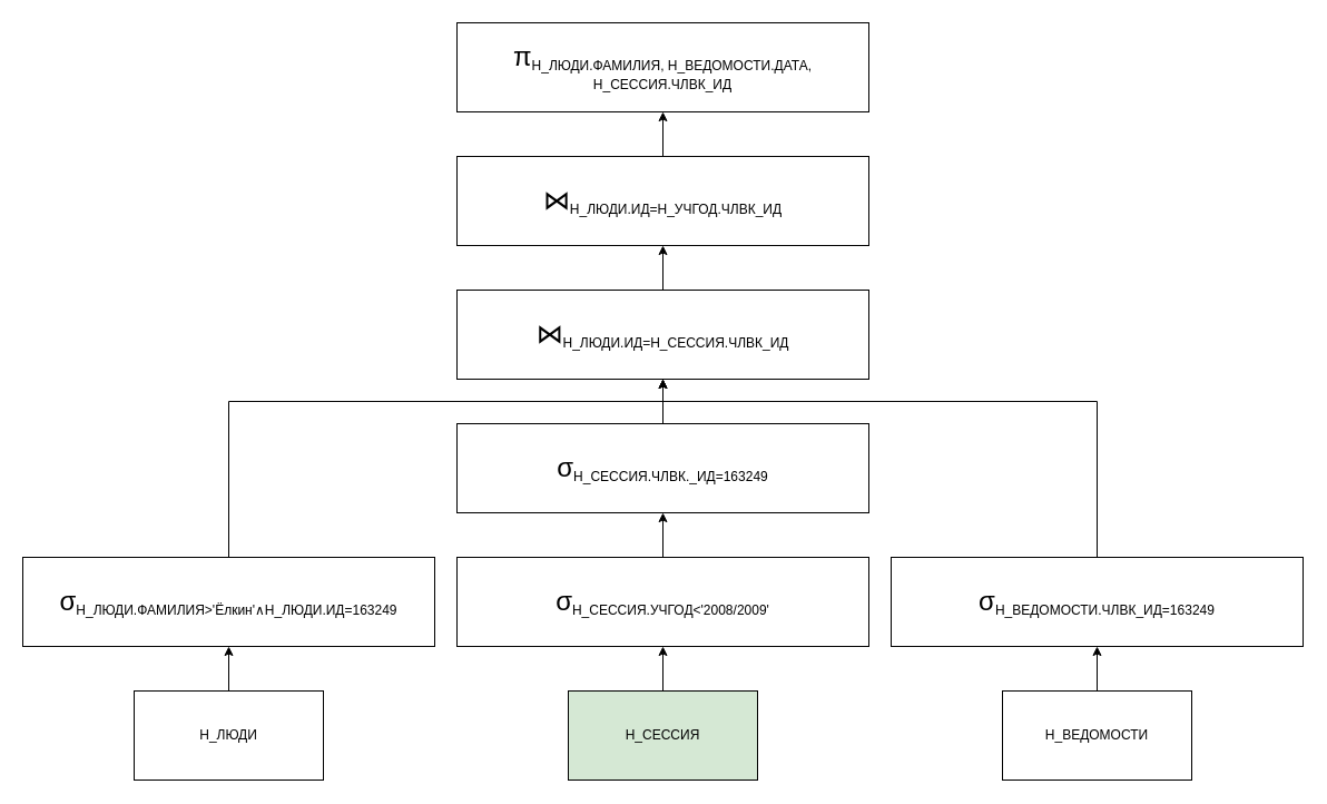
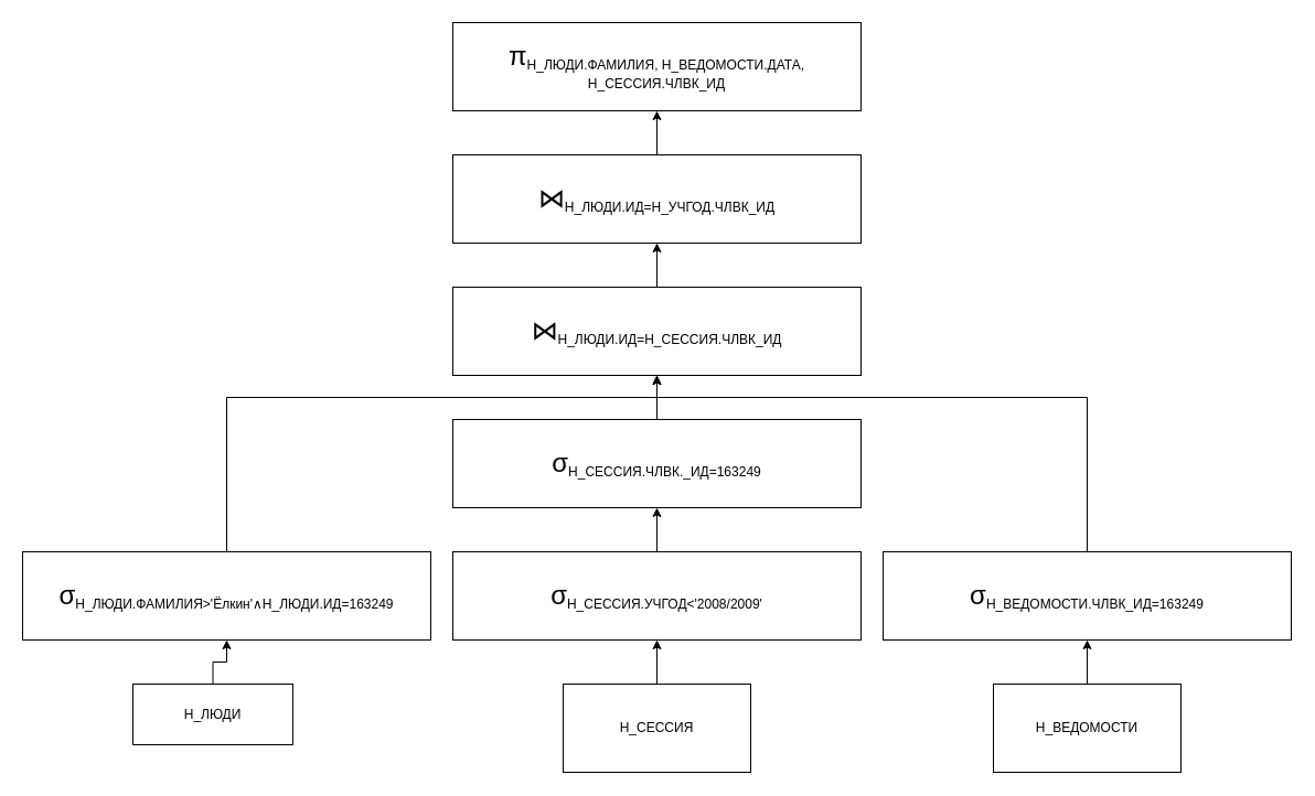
- <mxCell id="3" value="Н_ЛЮДИ" style="rounded=0;whiteSpace=wrap;html=1;" parent="1" vertex="1"><mxGeometry x="120" y="620" width="170" height="80" as="geometry" /></mxCell>
+ <mxCell id="3" value="Н_ЛЮДИ" style="rounded=0;whiteSpace=wrap;html=1;" parent="1" vertex="1"><mxGeometry x="120" y="620" width="145" height="55" as="geometry" /></mxCell>
- <mxCell id="5" value="&lt;font style=&quot;font-size: 12px;&quot;&gt;Н_СЕССИЯ&lt;/font&gt;" style="rounded=0;whiteSpace=wrap;html=1;fillColor=#d5e8d4;" parent="1" vertex="1"><mxGeometry x="510" y="620" width="170" height="80" as="geometry" /></mxCell>
+ <mxCell id="5" value="&lt;font style=&quot;font-size: 12px;&quot;&gt;Н_СЕССИЯ&lt;/font&gt;" style="rounded=0;whiteSpace=wrap;html=1;" parent="1" vertex="1"><mxGeometry x="510" y="620" width="170" height="80" as="geometry" /></mxCell>
